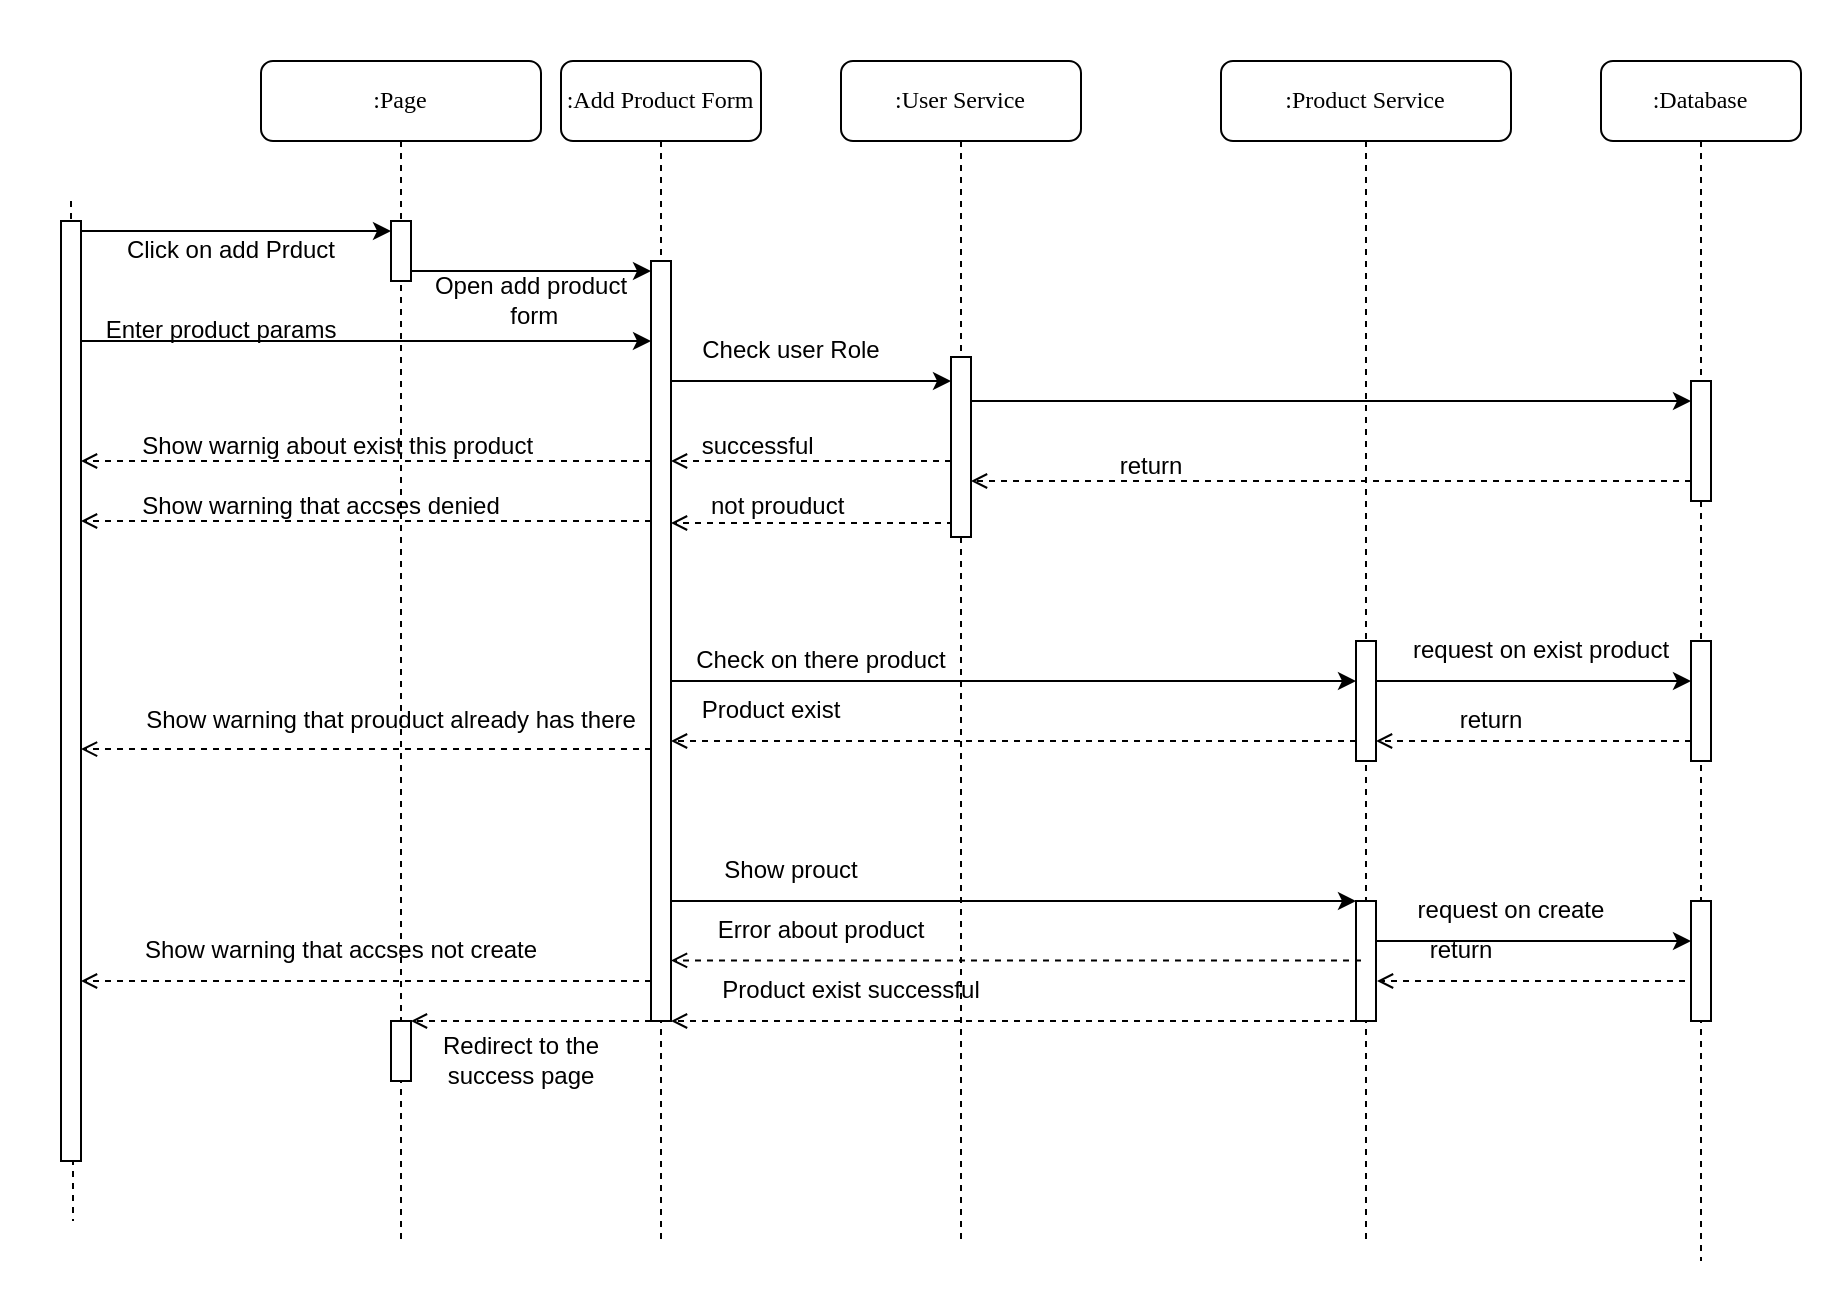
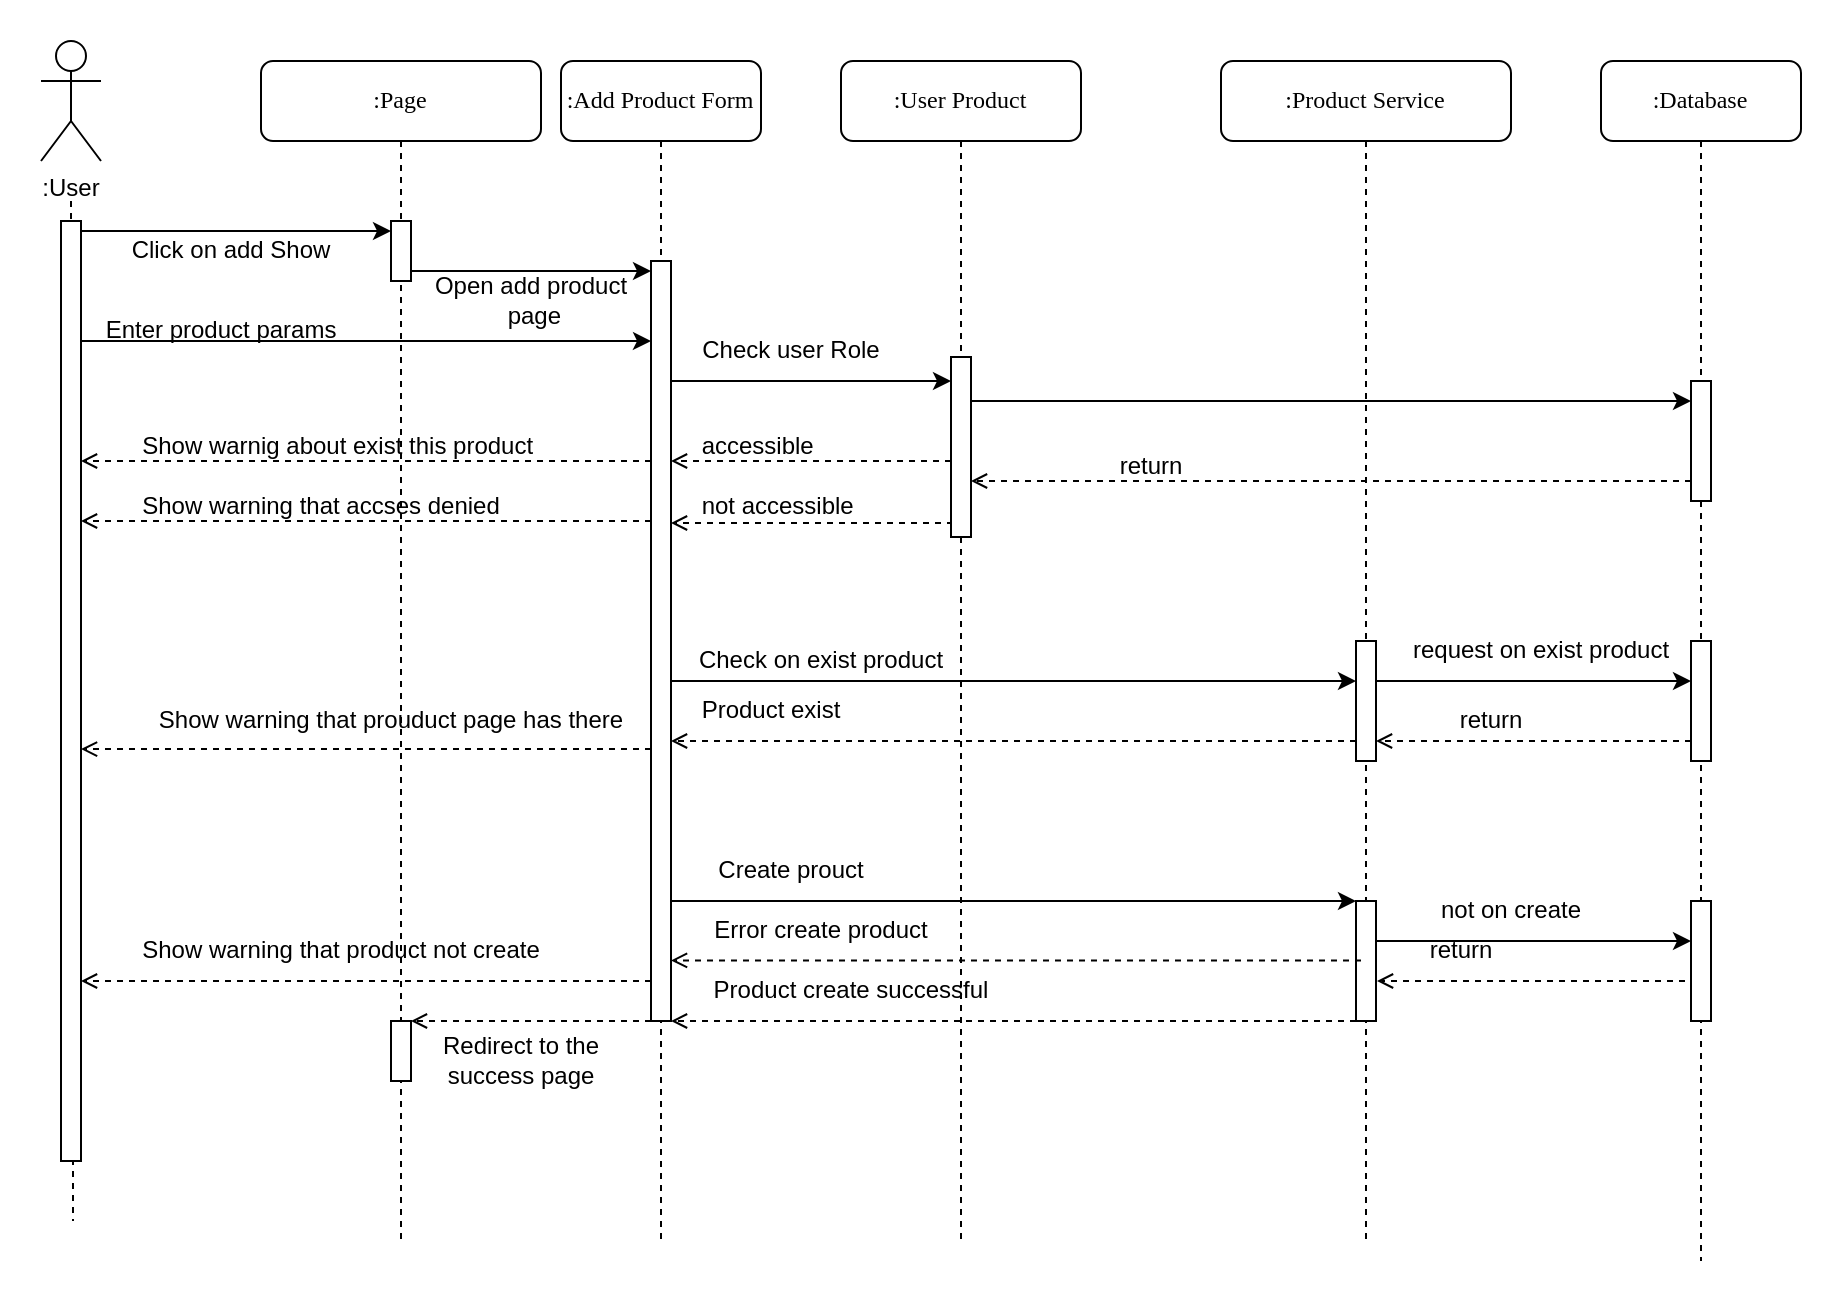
+ <mxCell id="22" value=":User" style="shape=umlActor;verticalLabelPosition=bottom;verticalAlign=top;html=1;" vertex="1" parent="1"><mxGeometry x="20" y="20" width="30" height="60" as="geometry" /></mxCell>
- <mxCell id="32" value=":User Service" style="shape=umlLifeline;perimeter=lifelinePerimeter;whiteSpace=wrap;html=1;container=1;collapsible=0;recursiveResize=0;outlineConnect=0;rounded=1;shadow=0;comic=0;labelBackgroundColor=none;strokeWidth=1;fontFamily=Verdana;fontSize=12;align=center;" vertex="1" parent="1"><mxGeometry x="420" y="30" width="120" height="590" as="geometry" /></mxCell>
+ <mxCell id="32" value=":User Product" style="shape=umlLifeline;perimeter=lifelinePerimeter;whiteSpace=wrap;html=1;container=1;collapsible=0;recursiveResize=0;outlineConnect=0;rounded=1;shadow=0;comic=0;labelBackgroundColor=none;strokeWidth=1;fontFamily=Verdana;fontSize=12;align=center;" vertex="1" parent="1"><mxGeometry x="420" y="30" width="120" height="590" as="geometry" /></mxCell>
- <mxCell id="5" value="Click on add Prduct" style="text;html=1;align=center;verticalAlign=middle;resizable=0;points=[];autosize=1;strokeColor=none;fillColor=none;" vertex="1" parent="2"><mxGeometry x="-80" y="80" width="130" height="30" as="geometry" /></mxCell>
+ <mxCell id="5" value="Click on add Show" style="text;html=1;align=center;verticalAlign=middle;resizable=0;points=[];autosize=1;strokeColor=none;fillColor=none;" vertex="1" parent="2"><mxGeometry x="-80" y="80" width="130" height="30" as="geometry" /></mxCell>
- <mxCell id="4" value="Open add product&lt;br&gt;&amp;nbsp;form" style="text;html=1;align=center;verticalAlign=middle;resizable=0;points=[];autosize=1;strokeColor=none;fillColor=none;" vertex="1" parent="2"><mxGeometry x="75" y="100" width="120" height="40" as="geometry" /></mxCell>
+ <mxCell id="4" value="Open add product&lt;br&gt;&amp;nbsp;page" style="text;html=1;align=center;verticalAlign=middle;resizable=0;points=[];autosize=1;strokeColor=none;fillColor=none;" vertex="1" parent="2"><mxGeometry x="75" y="100" width="120" height="40" as="geometry" /></mxCell>
- <mxCell id="41" value="successful&amp;nbsp;" style="text;html=1;align=center;verticalAlign=middle;resizable=0;points=[];autosize=1;strokeColor=none;fillColor=none;" vertex="1" parent="1"><mxGeometry x="340" y="208" width="80" height="30" as="geometry" /></mxCell>
+ <mxCell id="41" value="accessible&amp;nbsp;" style="text;html=1;align=center;verticalAlign=middle;resizable=0;points=[];autosize=1;strokeColor=none;fillColor=none;" vertex="1" parent="1"><mxGeometry x="340" y="208" width="80" height="30" as="geometry" /></mxCell>
- <mxCell id="43" value="not prouduct&amp;nbsp;" style="text;html=1;align=center;verticalAlign=middle;resizable=0;points=[];autosize=1;strokeColor=none;fillColor=none;" vertex="1" parent="1"><mxGeometry x="340" y="238" width="100" height="30" as="geometry" /></mxCell>
+ <mxCell id="43" value="not accessible&amp;nbsp;" style="text;html=1;align=center;verticalAlign=middle;resizable=0;points=[];autosize=1;strokeColor=none;fillColor=none;" vertex="1" parent="1"><mxGeometry x="340" y="238" width="100" height="30" as="geometry" /></mxCell>
- <mxCell id="31" value="Check on there product" style="text;html=1;align=center;verticalAlign=middle;resizable=0;points=[];autosize=1;strokeColor=none;fillColor=none;" vertex="1" parent="1"><mxGeometry x="335" y="315" width="150" height="30" as="geometry" /></mxCell>
+ <mxCell id="31" value="Check on exist product" style="text;html=1;align=center;verticalAlign=middle;resizable=0;points=[];autosize=1;strokeColor=none;fillColor=none;" vertex="1" parent="1"><mxGeometry x="335" y="315" width="150" height="30" as="geometry" /></mxCell>
- <mxCell id="47" value="Show warning that prouduct already has there" style="text;html=1;align=center;verticalAlign=middle;resizable=0;points=[];autosize=1;strokeColor=none;fillColor=none;" vertex="1" parent="1"><mxGeometry x="60" y="345" width="270" height="30" as="geometry" /></mxCell>
+ <mxCell id="47" value="Show warning that prouduct page has there" style="text;html=1;align=center;verticalAlign=middle;resizable=0;points=[];autosize=1;strokeColor=none;fillColor=none;" vertex="1" parent="1"><mxGeometry x="60" y="345" width="270" height="30" as="geometry" /></mxCell>
- <mxCell id="50" value="Show prouct" style="text;html=1;align=center;verticalAlign=middle;resizable=0;points=[];autosize=1;strokeColor=none;fillColor=none;" vertex="1" parent="1"><mxGeometry x="345" y="420" width="100" height="30" as="geometry" /></mxCell>
+ <mxCell id="50" value="Create prouct" style="text;html=1;align=center;verticalAlign=middle;resizable=0;points=[];autosize=1;strokeColor=none;fillColor=none;" vertex="1" parent="1"><mxGeometry x="345" y="420" width="100" height="30" as="geometry" /></mxCell>
- <mxCell id="53" value="request on create" style="text;html=1;align=center;verticalAlign=middle;resizable=0;points=[];autosize=1;strokeColor=none;fillColor=none;" vertex="1" parent="1"><mxGeometry x="695" y="440" width="120" height="30" as="geometry" /></mxCell>
+ <mxCell id="53" value="not on create" style="text;html=1;align=center;verticalAlign=middle;resizable=0;points=[];autosize=1;strokeColor=none;fillColor=none;" vertex="1" parent="1"><mxGeometry x="695" y="440" width="120" height="30" as="geometry" /></mxCell>
- <mxCell id="57" value="Error about product" style="text;html=1;align=center;verticalAlign=middle;resizable=0;points=[];autosize=1;strokeColor=none;fillColor=none;" vertex="1" parent="1"><mxGeometry x="345" y="450" width="130" height="30" as="geometry" /></mxCell>
+ <mxCell id="57" value="Error create product" style="text;html=1;align=center;verticalAlign=middle;resizable=0;points=[];autosize=1;strokeColor=none;fillColor=none;" vertex="1" parent="1"><mxGeometry x="345" y="450" width="130" height="30" as="geometry" /></mxCell>
- <mxCell id="61" value="Show warning that accses not create" style="text;html=1;align=center;verticalAlign=middle;resizable=0;points=[];autosize=1;strokeColor=none;fillColor=none;" vertex="1" parent="1"><mxGeometry x="60" y="460" width="220" height="30" as="geometry" /></mxCell>
+ <mxCell id="61" value="Show warning that product not create" style="text;html=1;align=center;verticalAlign=middle;resizable=0;points=[];autosize=1;strokeColor=none;fillColor=none;" vertex="1" parent="1"><mxGeometry x="60" y="460" width="220" height="30" as="geometry" /></mxCell>
- <mxCell id="56" value="Product exist successful" style="text;html=1;align=center;verticalAlign=middle;resizable=0;points=[];autosize=1;strokeColor=none;fillColor=none;" vertex="1" parent="1"><mxGeometry x="345" y="480" width="160" height="30" as="geometry" /></mxCell>
+ <mxCell id="56" value="Product create successful" style="text;html=1;align=center;verticalAlign=middle;resizable=0;points=[];autosize=1;strokeColor=none;fillColor=none;" vertex="1" parent="1"><mxGeometry x="345" y="480" width="160" height="30" as="geometry" /></mxCell>
